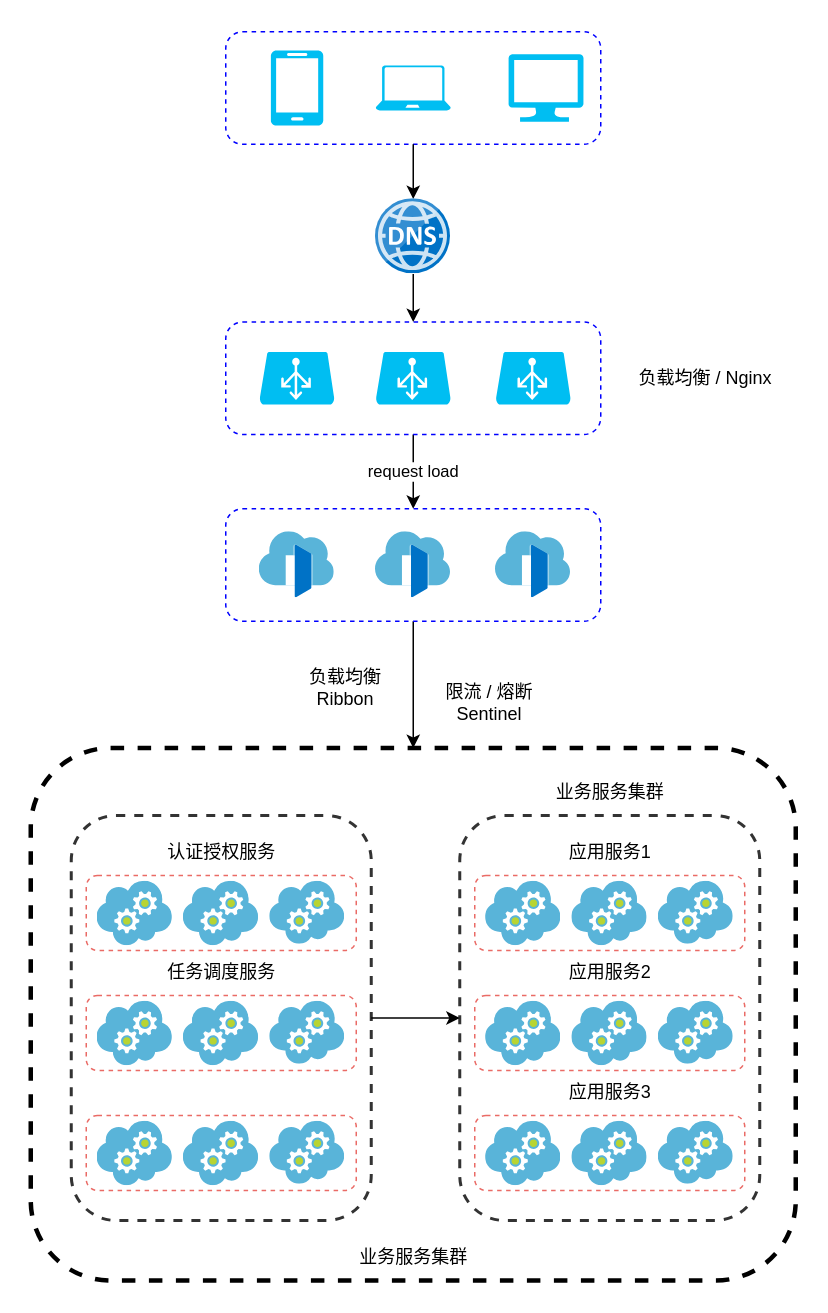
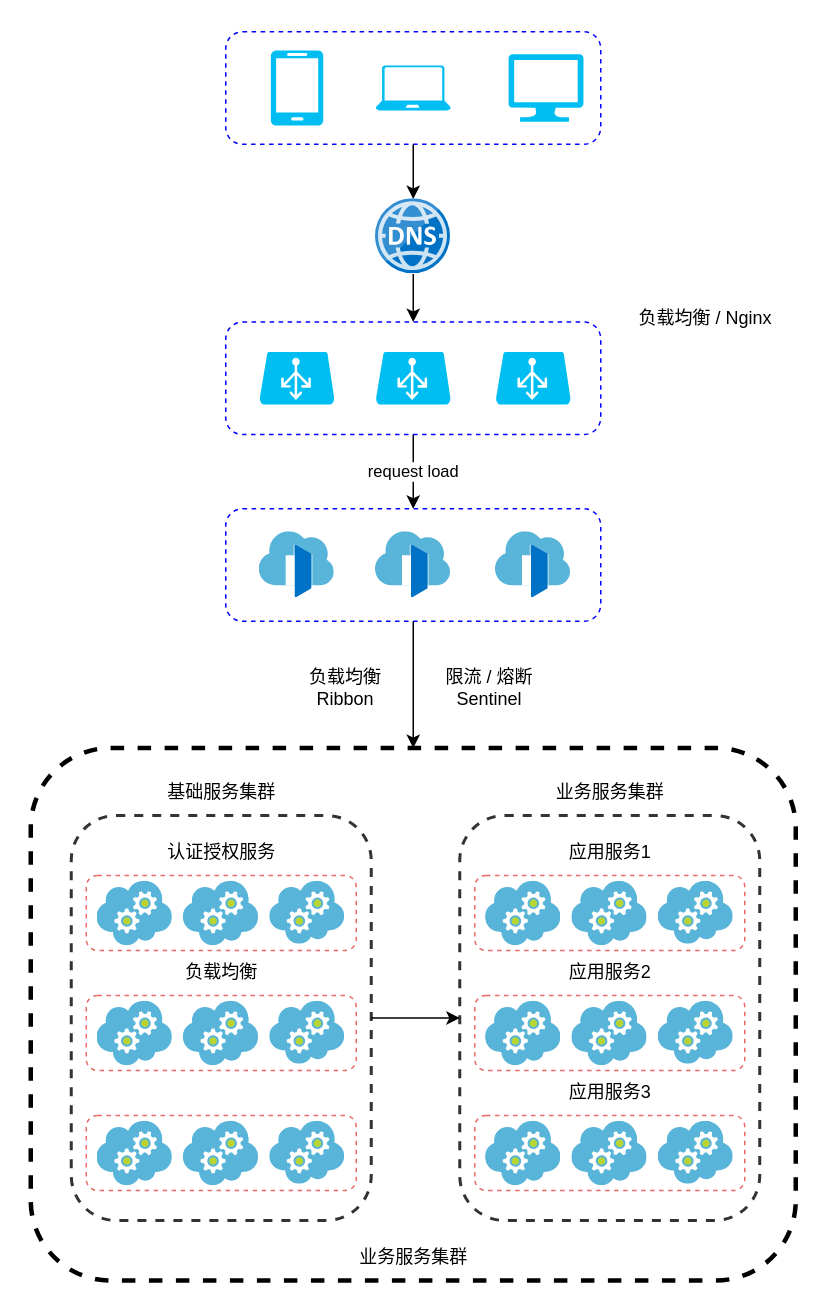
- <mxCell id="19" value="负载均衡 / Nginx" style="rounded=0;whiteSpace=wrap;html=1;fillColor=none;strokeColor=none;" vertex="1" parent="1"><mxGeometry x="415" y="236.5" width="110" height="30" as="geometry" /></mxCell>
+ <mxCell id="19" value="负载均衡 / Nginx" style="rounded=0;whiteSpace=wrap;html=1;fillColor=none;strokeColor=none;" vertex="1" parent="1"><mxGeometry x="415" y="196.5" width="110" height="30" as="geometry" /></mxCell>
- <mxCell id="21" value="限流 / 熔断&lt;br&gt;Sentinel" style="rounded=0;whiteSpace=wrap;html=1;fillColor=none;strokeColor=none;" vertex="1" parent="1"><mxGeometry x="290" y="453" width="71.5" height="30" as="geometry" /></mxCell>
+ <mxCell id="21" value="限流 / 熔断&lt;br&gt;Sentinel" style="rounded=0;whiteSpace=wrap;html=1;fillColor=none;strokeColor=none;" vertex="1" parent="1"><mxGeometry x="290" y="443" width="71.5" height="30" as="geometry" /></mxCell>
+ <mxCell id="25" value="基础服务集群" style="rounded=0;whiteSpace=wrap;html=1;fillColor=none;strokeColor=none;" vertex="1" parent="24"><mxGeometry x="17.5" width="165" height="30" as="geometry" /></mxCell>
- <mxCell id="36" value="任务调度服务" style="rounded=0;whiteSpace=wrap;html=1;fillColor=none;strokeColor=none;" vertex="1" parent="35"><mxGeometry x="7.5" width="165" height="30" as="geometry" /></mxCell>
+ <mxCell id="36" value="负载均衡" style="rounded=0;whiteSpace=wrap;html=1;fillColor=none;strokeColor=none;" vertex="1" parent="35"><mxGeometry x="7.5" width="165" height="30" as="geometry" /></mxCell>
